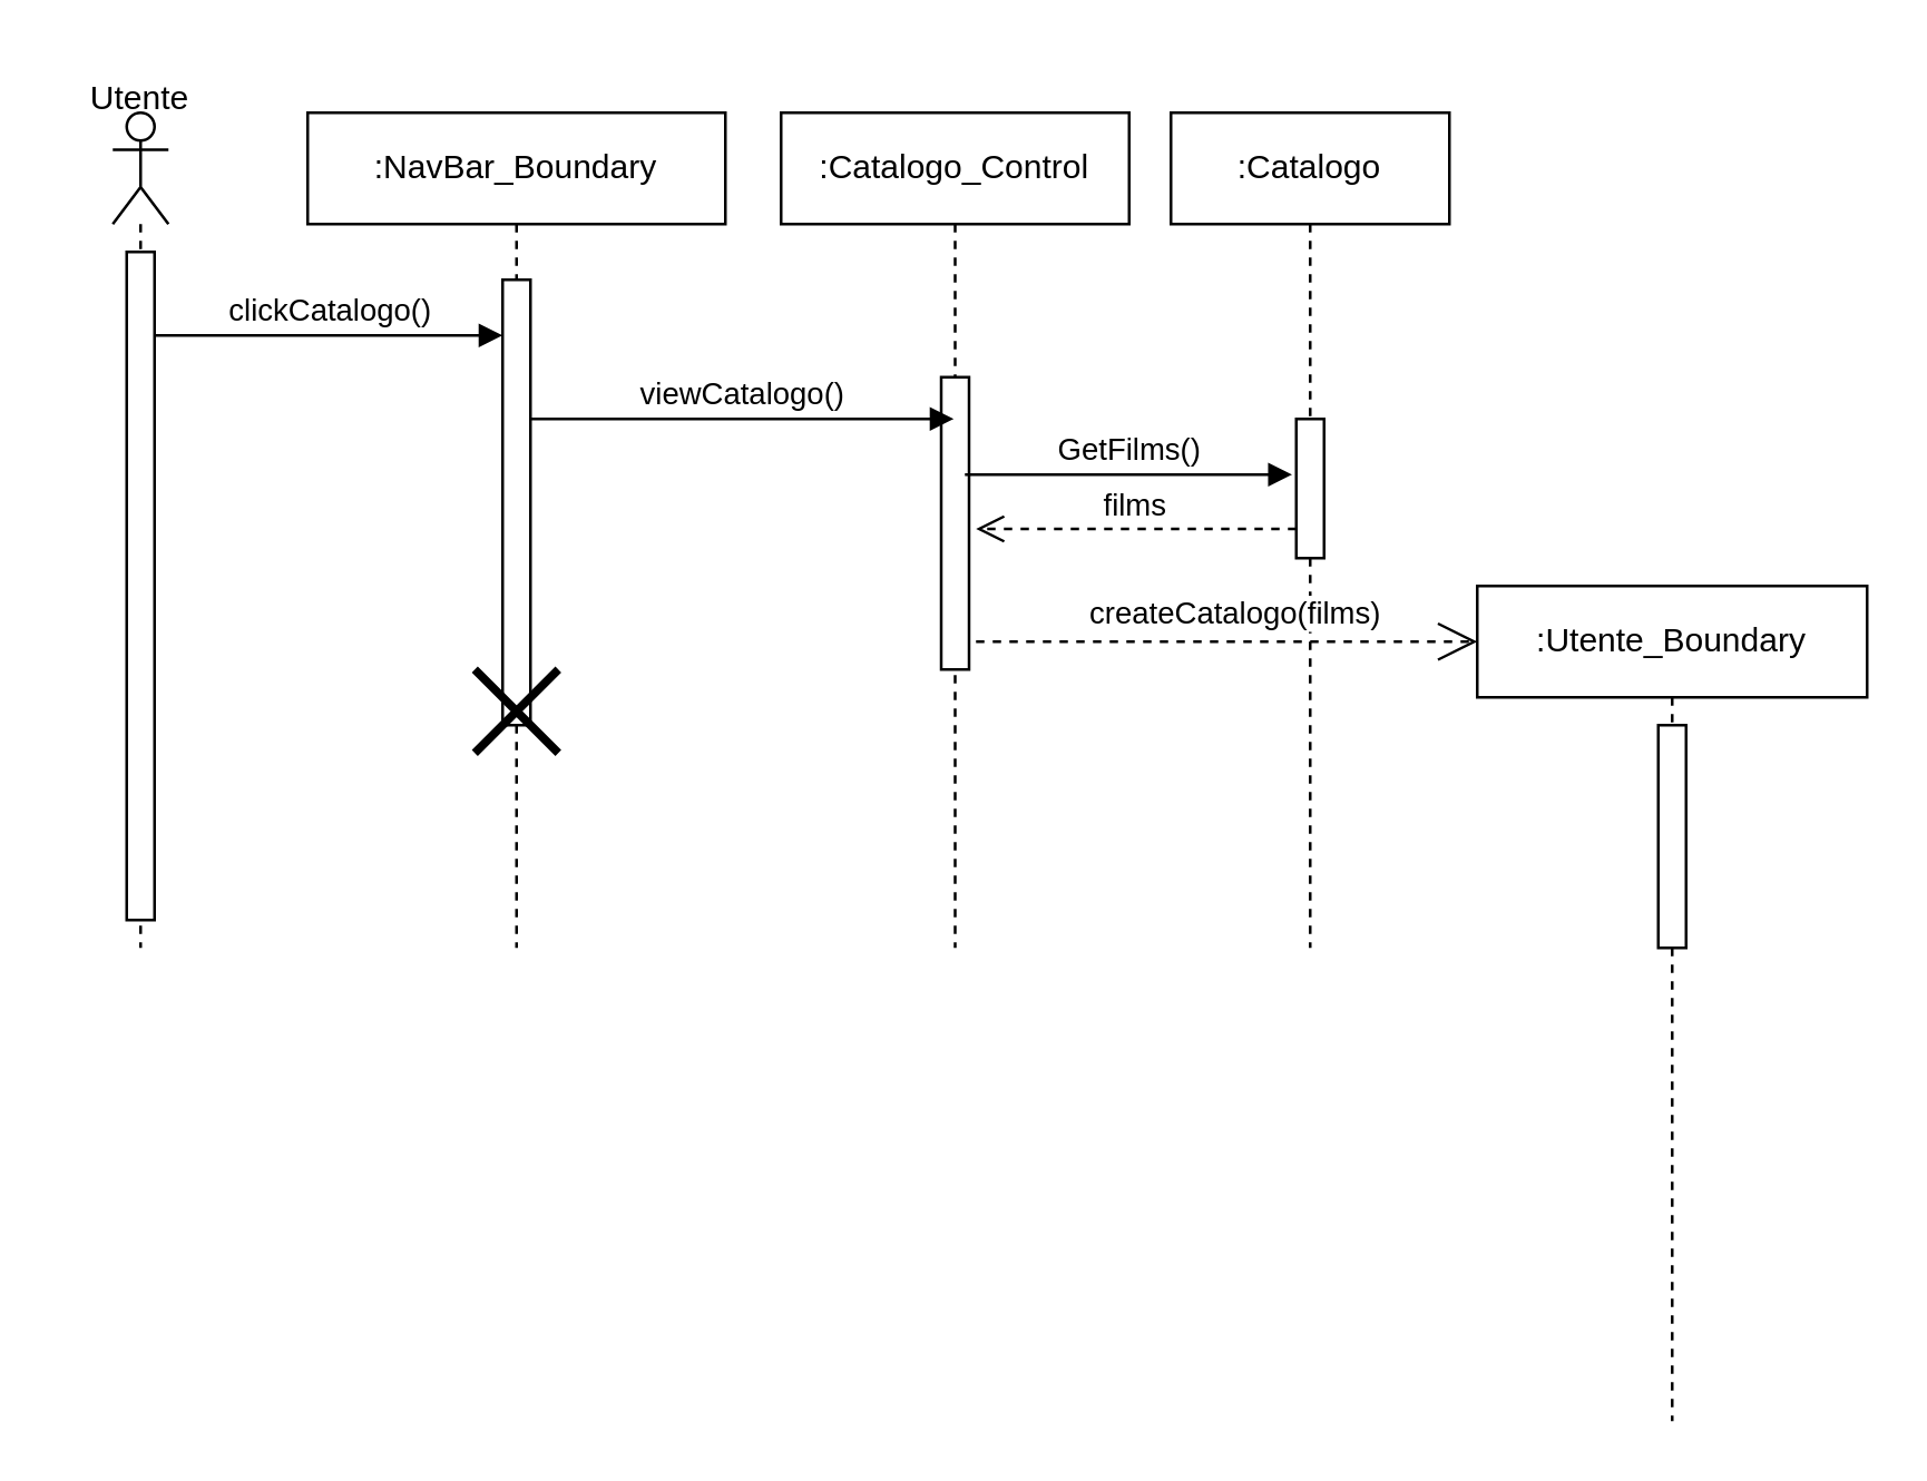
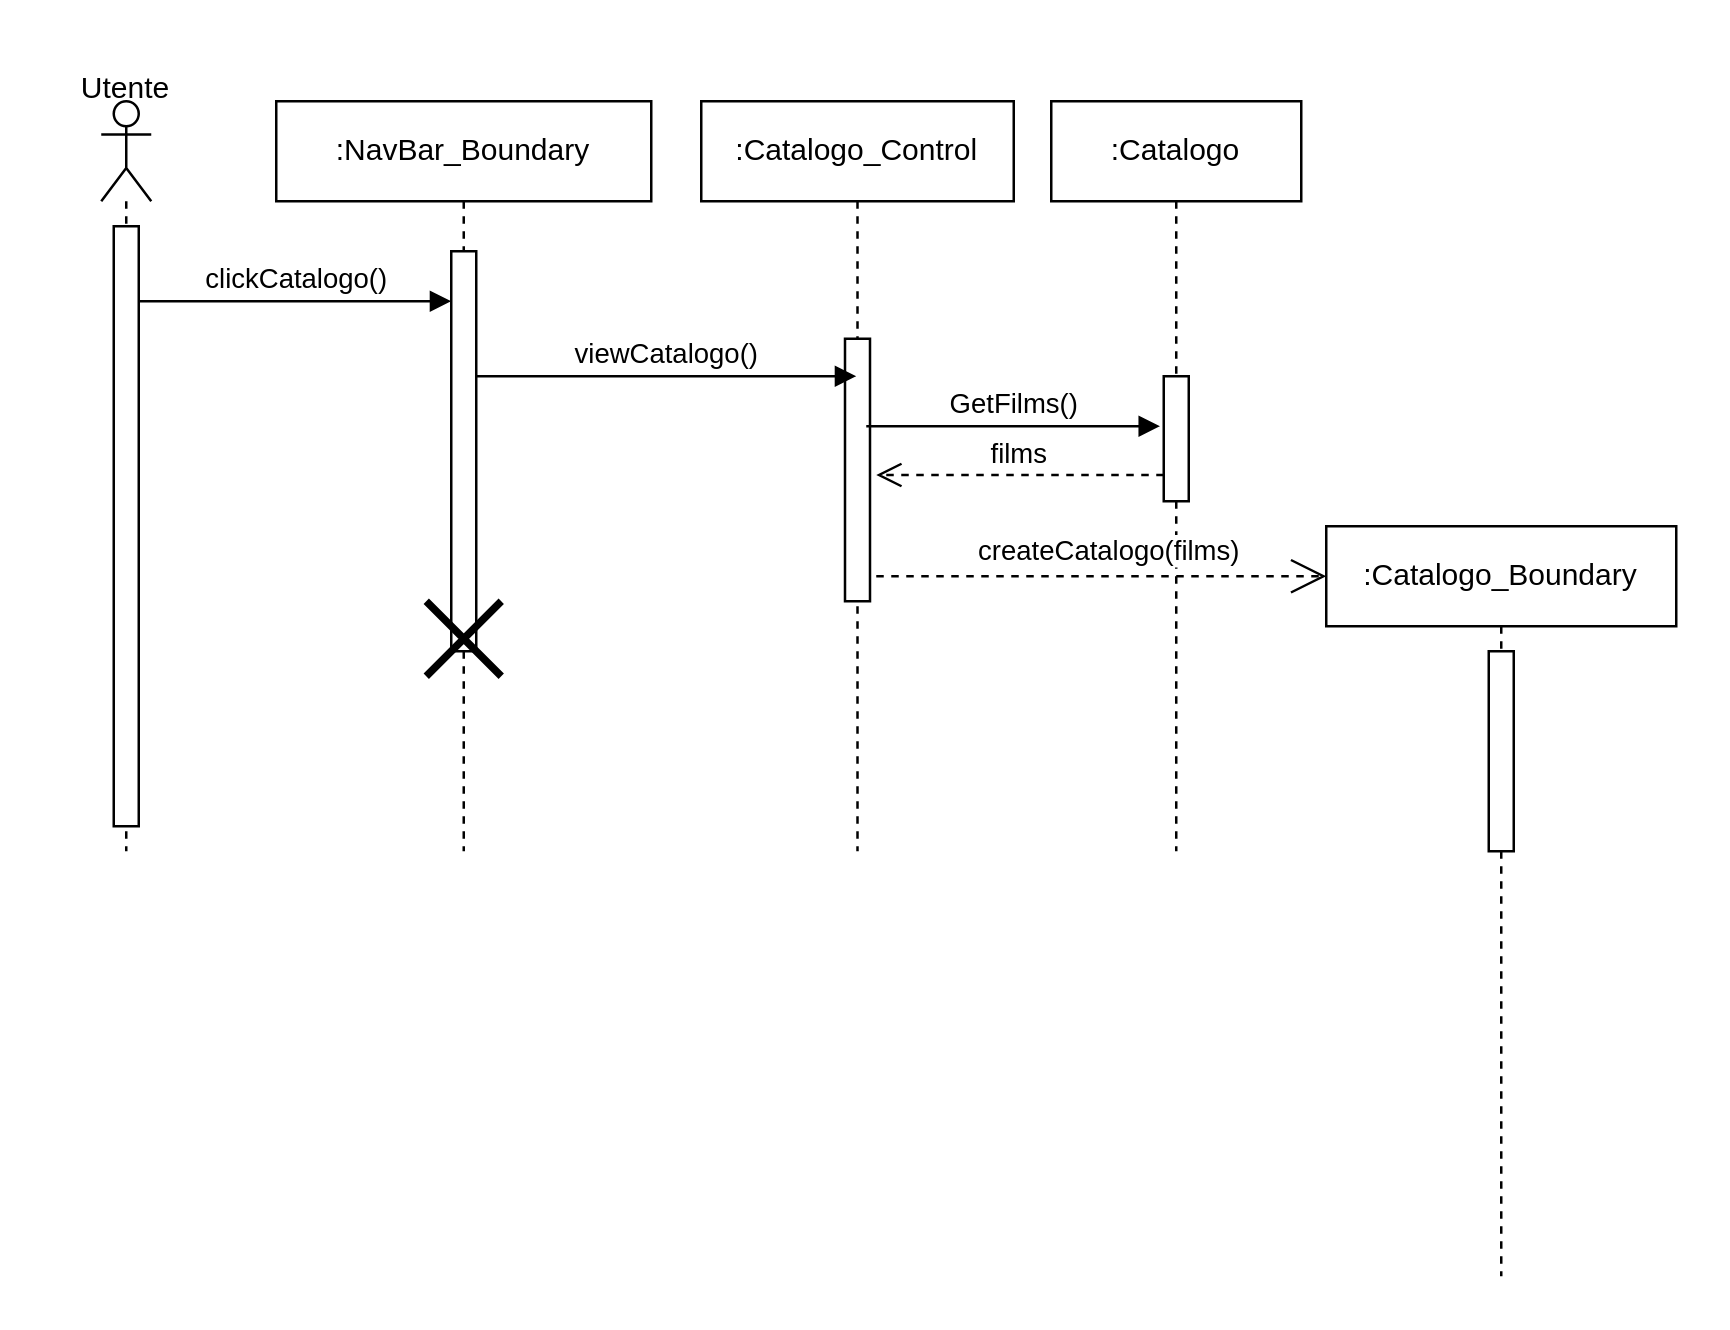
- <mxCell id="10" value=":Utente_Boundary" style="shape=umlLifeline;perimeter=lifelinePerimeter;whiteSpace=wrap;html=1;container=1;dropTarget=0;collapsible=0;recursiveResize=0;outlineConnect=0;portConstraint=eastwest;newEdgeStyle={&quot;curved&quot;:0,&quot;rounded&quot;:0};" parent="1" vertex="1"><mxGeometry x="530" y="210" width="140" height="300" as="geometry" /></mxCell>
+ <mxCell id="10" value=":Catalogo_Boundary" style="shape=umlLifeline;perimeter=lifelinePerimeter;whiteSpace=wrap;html=1;container=1;dropTarget=0;collapsible=0;recursiveResize=0;outlineConnect=0;portConstraint=eastwest;newEdgeStyle={&quot;curved&quot;:0,&quot;rounded&quot;:0};" parent="1" vertex="1"><mxGeometry x="530" y="210" width="140" height="300" as="geometry" /></mxCell>
